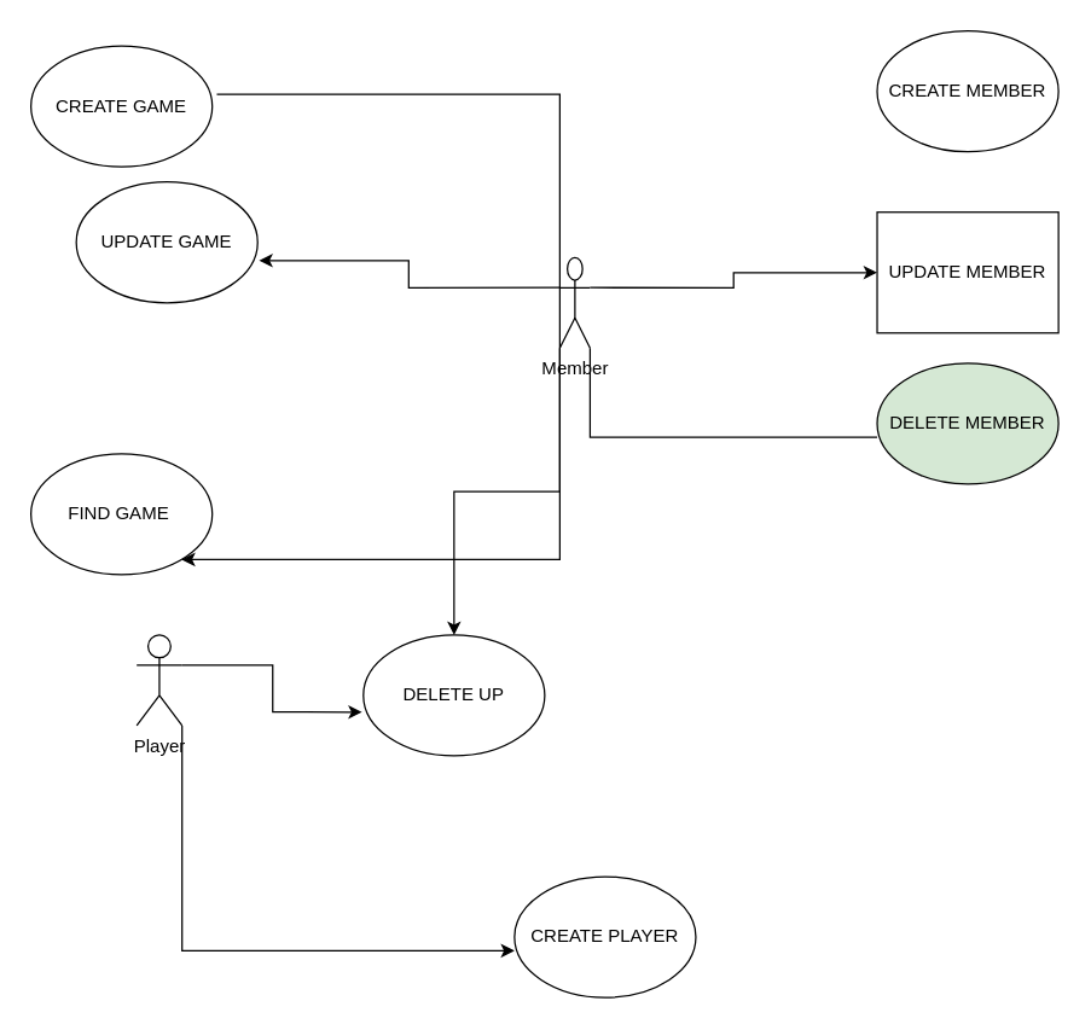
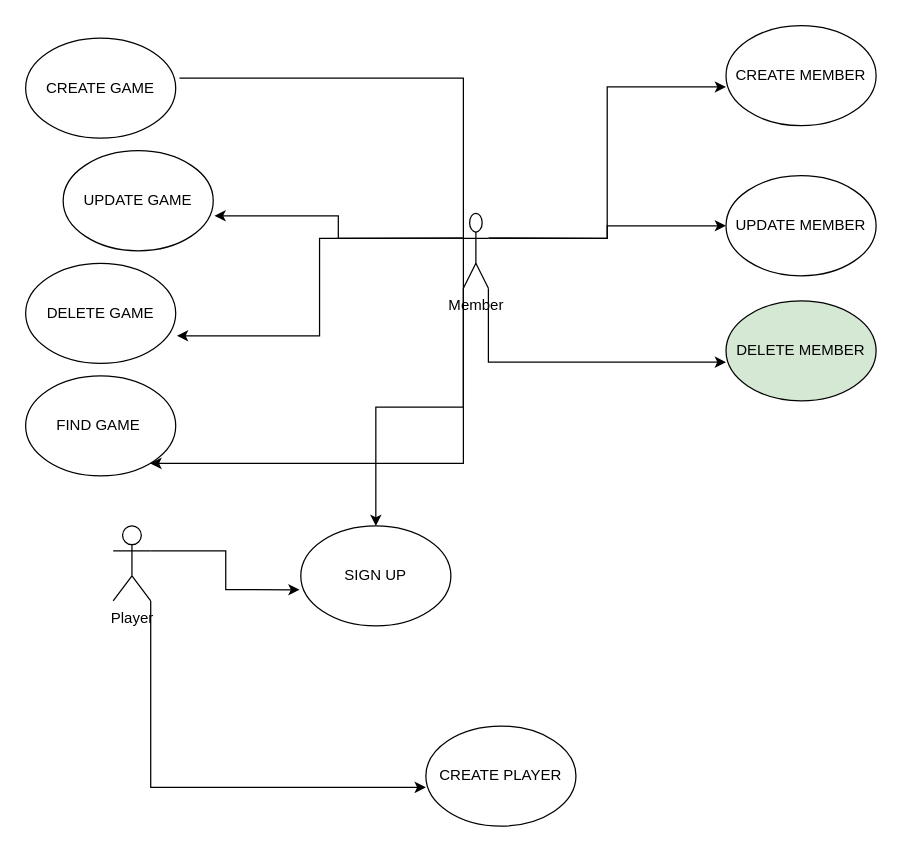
+ <mxCell id="4" style="edgeStyle=orthogonalEdgeStyle;rounded=0;orthogonalLoop=1;jettySize=auto;html=1;exitX=1;exitY=0.333;exitDx=0;exitDy=0;exitPerimeter=0;entryX=0;entryY=0.613;entryDx=0;entryDy=0;entryPerimeter=0;" edge="1" parent="1" source="9" target="13"><mxGeometry relative="1" as="geometry" /></mxCell>
- <mxCell id="14" value="UPDATE MEMBER" style="whiteSpace=wrap;html=1;rounded=0;" vertex="1" parent="1"><mxGeometry x="580" y="140" width="120" height="80" as="geometry" /></mxCell>
+ <mxCell id="14" value="UPDATE MEMBER" style="ellipse;whiteSpace=wrap;html=1;" vertex="1" parent="1"><mxGeometry x="580" y="140" width="120" height="80" as="geometry" /></mxCell>
+ <mxCell id="19" value="DELETE GAME" style="ellipse;whiteSpace=wrap;html=1;" vertex="1" parent="1"><mxGeometry x="20" y="210" width="120" height="80" as="geometry" /></mxCell>
+ <mxCell id="6" style="edgeStyle=orthogonalEdgeStyle;rounded=0;orthogonalLoop=1;jettySize=auto;html=1;exitX=0;exitY=0.333;exitDx=0;exitDy=0;exitPerimeter=0;entryX=1.008;entryY=0.725;entryDx=0;entryDy=0;entryPerimeter=0;" edge="1" parent="1" source="9" target="19"><mxGeometry relative="1" as="geometry" /></mxCell>
- <mxCell id="2" style="edgeStyle=orthogonalEdgeStyle;rounded=0;orthogonalLoop=1;jettySize=auto;html=1;exitX=1;exitY=1;exitDx=0;exitDy=0;exitPerimeter=0;entryX=0;entryY=0.613;entryDx=0;entryDy=0;entryPerimeter=0;endArrow=none;" edge="1" parent="1" source="9" target="15"><mxGeometry relative="1" as="geometry" /></mxCell>
+ <mxCell id="2" style="edgeStyle=orthogonalEdgeStyle;rounded=0;orthogonalLoop=1;jettySize=auto;html=1;exitX=1;exitY=1;exitDx=0;exitDy=0;exitPerimeter=0;entryX=0;entryY=0.613;entryDx=0;entryDy=0;entryPerimeter=0;" edge="1" parent="1" source="9" target="15"><mxGeometry relative="1" as="geometry" /></mxCell>
- <mxCell id="21" value="&lt;div style=&quot;text-align: left;&quot;&gt;&lt;span style=&quot;background-color: initial;&quot;&gt;DELETE UP&lt;/span&gt;&lt;/div&gt;" style="ellipse;whiteSpace=wrap;html=1;" vertex="1" parent="1"><mxGeometry x="240" y="420" width="120" height="80" as="geometry" /></mxCell>
+ <mxCell id="21" value="&lt;div style=&quot;text-align: left;&quot;&gt;&lt;span style=&quot;background-color: initial;&quot;&gt;SIGN UP&lt;/span&gt;&lt;/div&gt;" style="ellipse;whiteSpace=wrap;html=1;" vertex="1" parent="1"><mxGeometry x="240" y="420" width="120" height="80" as="geometry" /></mxCell>
